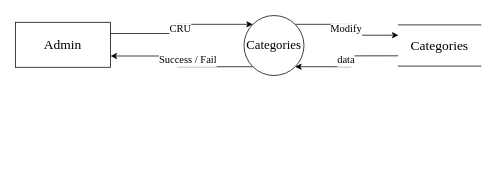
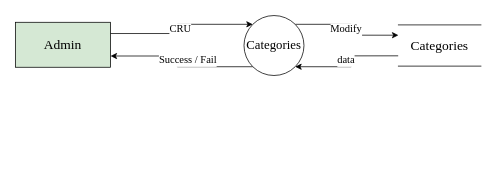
- <mxCell id="4" value="&lt;font style=&quot;font-size: 18px&quot;&gt;Admin&lt;/font&gt;" style="rounded=0;whiteSpace=wrap;html=1;fontFamily=Times New Roman;" parent="1" vertex="1"><mxGeometry x="20" y="29" width="127" height="60" as="geometry" /></mxCell>
+ <mxCell id="4" value="&lt;font style=&quot;font-size: 18px&quot;&gt;Admin&lt;/font&gt;" style="rounded=0;whiteSpace=wrap;html=1;fontFamily=Times New Roman;fillColor=#d5e8d4;" parent="1" vertex="1"><mxGeometry x="20" y="29" width="127" height="60" as="geometry" /></mxCell>
